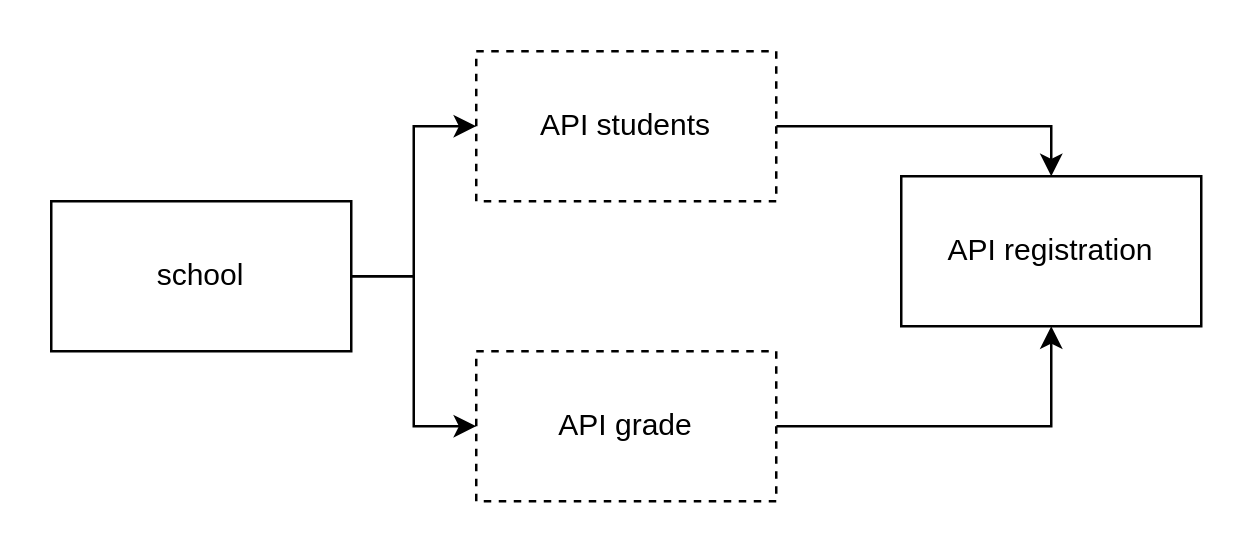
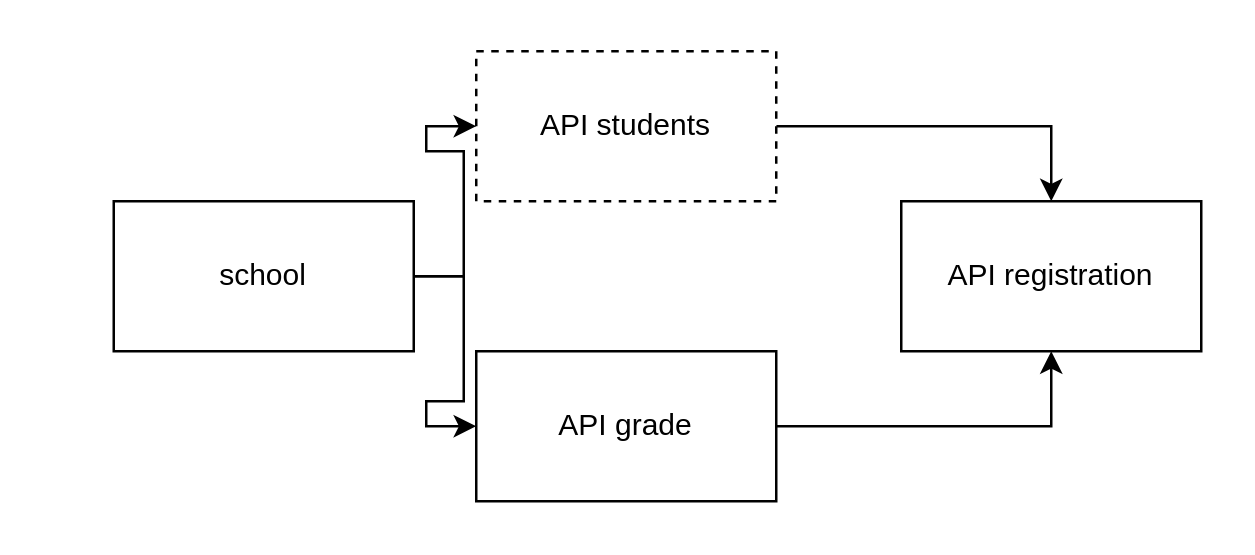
- <mxCell id="9" value="API registration" style="rounded=0;whiteSpace=wrap;html=1;" vertex="1" parent="1"><mxGeometry x="360" y="70" width="120" height="60" as="geometry" /></mxCell>
+ <mxCell id="9" value="API registration" style="rounded=0;whiteSpace=wrap;html=1;" vertex="1" parent="1"><mxGeometry x="360" y="80" width="120" height="60" as="geometry" /></mxCell>
- <mxCell id="4" value="school" style="rounded=0;whiteSpace=wrap;html=1;" vertex="1" parent="1"><mxGeometry x="20" y="80" width="120" height="60" as="geometry" /></mxCell>
+ <mxCell id="4" value="school" style="rounded=0;whiteSpace=wrap;html=1;" vertex="1" parent="1"><mxGeometry x="45" y="80" width="120" height="60" as="geometry" /></mxCell>
- <mxCell id="8" value="API grade" style="rounded=0;whiteSpace=wrap;html=1;dashed=1;" vertex="1" parent="1"><mxGeometry x="190" y="140" width="120" height="60" as="geometry" /></mxCell>
+ <mxCell id="8" value="API grade" style="rounded=0;whiteSpace=wrap;html=1;" vertex="1" parent="1"><mxGeometry x="190" y="140" width="120" height="60" as="geometry" /></mxCell>
